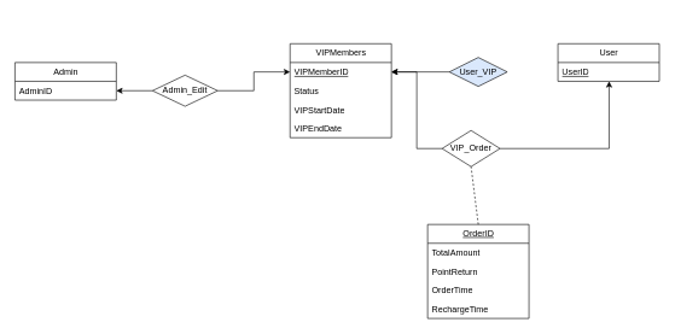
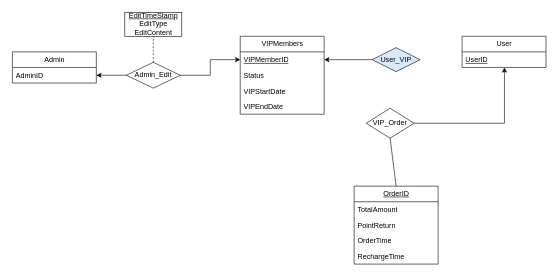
+ <mxCell id="23" value="&lt;u&gt;EditTimeStamp&lt;/u&gt;&lt;br&gt;EditType&lt;br&gt;EditContent" style="whiteSpace=wrap;html=1;" vertex="1" parent="1"><mxGeometry x="207.5" y="20" width="95" height="40" as="geometry" /></mxCell>
+ <mxCell id="24" value="" style="endArrow=none;dashed=1;html=1;rounded=0;exitX=0.5;exitY=0;exitDx=0;exitDy=0;entryX=0.5;entryY=1;entryDx=0;entryDy=0;" edge="1" parent="1" source="22" target="23"><mxGeometry width="50" height="50" relative="1" as="geometry"><mxPoint x="180" y="100" as="sourcePoint" /><mxPoint x="230" y="50" as="targetPoint" /></mxGeometry></mxCell>
- <mxCell id="12" style="edgeStyle=orthogonalEdgeStyle;rounded=0;orthogonalLoop=1;jettySize=auto;html=1;exitX=0;exitY=0.5;exitDx=0;exitDy=0;" edge="1" parent="1" source="13" target="3"><mxGeometry relative="1" as="geometry" /></mxCell>
- <mxCell id="14" value="" style="endArrow=none;dashed=1;html=1;rounded=0;entryX=0.5;entryY=1;entryDx=0;entryDy=0;exitX=0.5;exitY=0;exitDx=0;exitDy=0;" edge="1" parent="1" source="15" target="13"><mxGeometry width="50" height="50" relative="1" as="geometry"><mxPoint x="670" y="330" as="sourcePoint" /><mxPoint x="700" y="300" as="targetPoint" /></mxGeometry></mxCell>
+ <mxCell id="14" value="" style="endArrow=none;dashed=0;html=1;rounded=0;entryX=0.5;entryY=1;entryDx=0;entryDy=0;exitX=0.5;exitY=0;exitDx=0;exitDy=0;" edge="1" parent="1" source="15" target="13"><mxGeometry width="50" height="50" relative="1" as="geometry"><mxPoint x="670" y="330" as="sourcePoint" /><mxPoint x="700" y="300" as="targetPoint" /></mxGeometry></mxCell>
